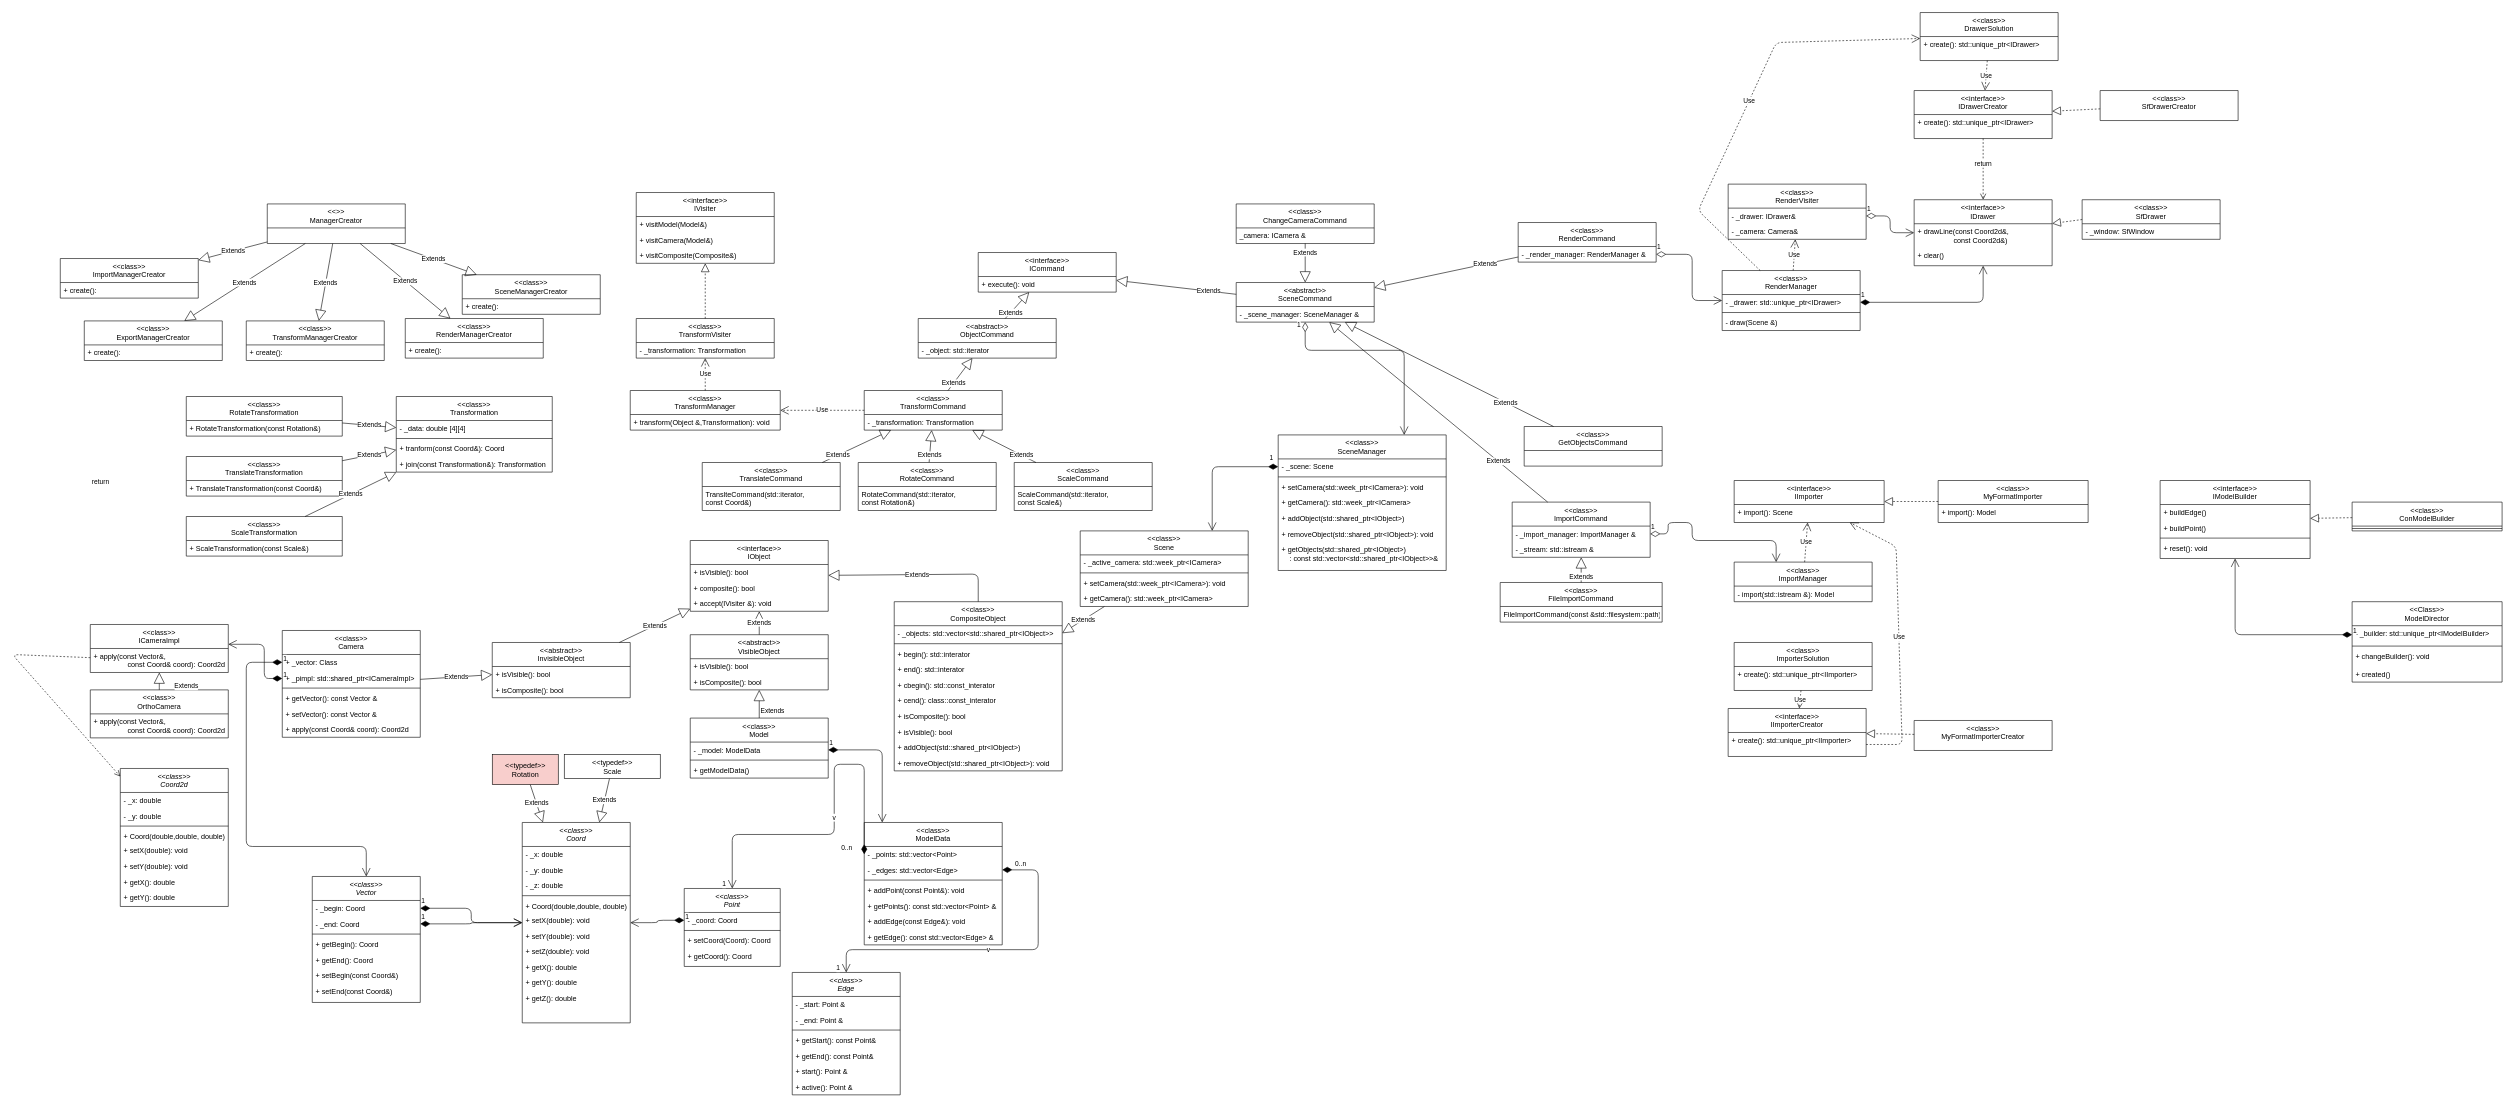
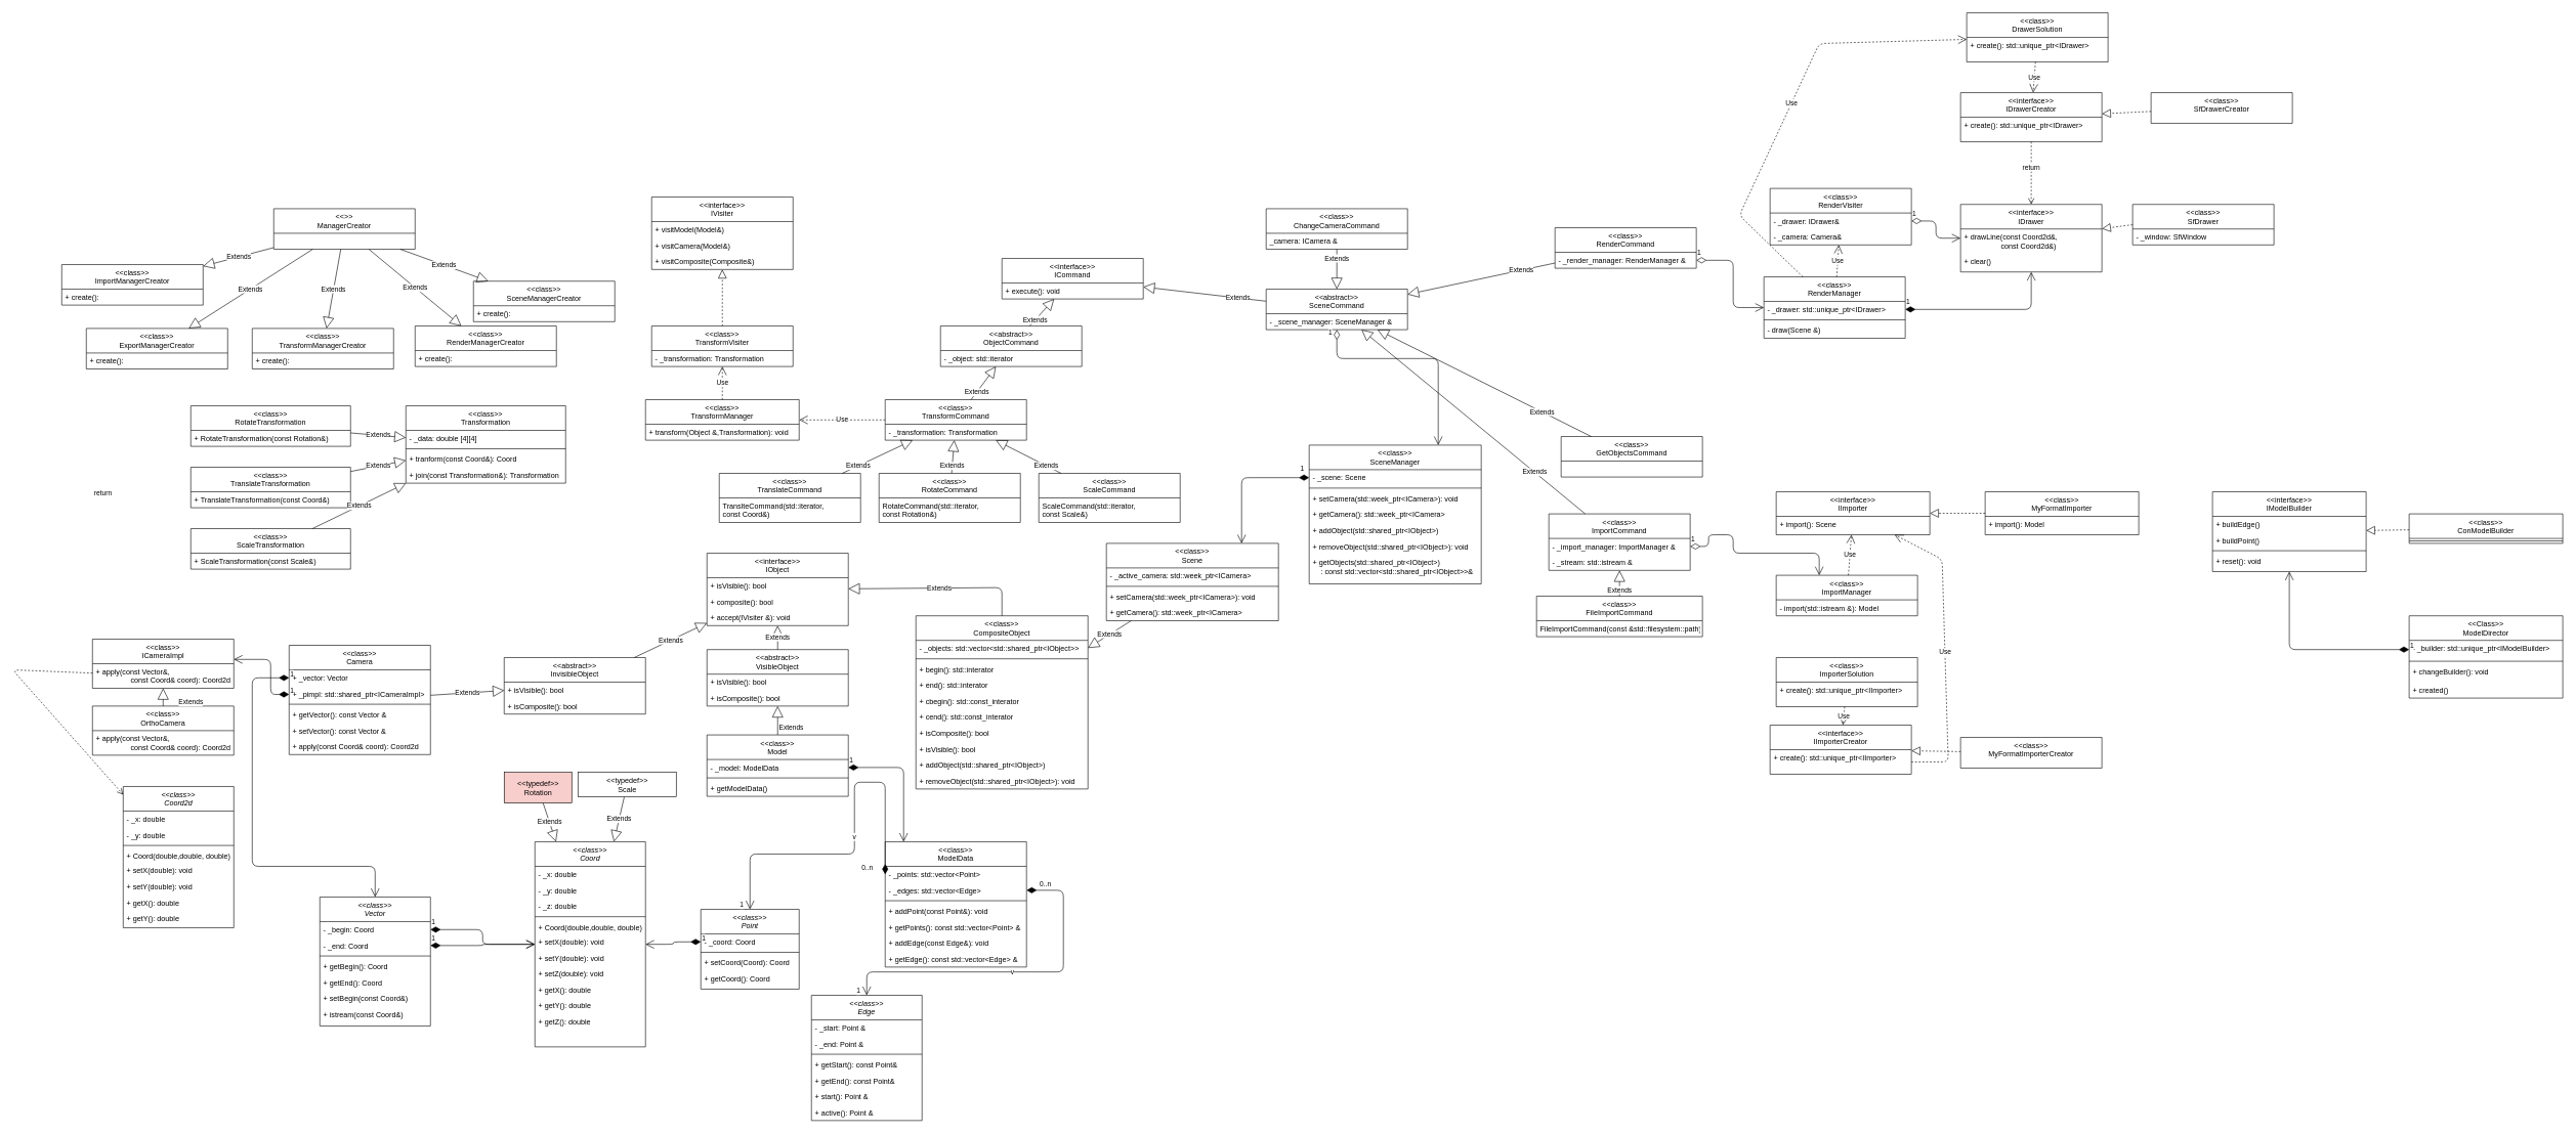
- <mxCell id="56" value="+ _vector: Class" style="text;strokeColor=none;fillColor=none;align=left;verticalAlign=top;spacingLeft=4;spacingRight=4;overflow=hidden;rotatable=0;points=[[0,0.5],[1,0.5]];portConstraint=eastwest;" parent="55" vertex="1"><mxGeometry y="40" width="230" height="26" as="geometry" /></mxCell>
+ <mxCell id="56" value="+ _vector: Vector" style="text;strokeColor=none;fillColor=none;align=left;verticalAlign=top;spacingLeft=4;spacingRight=4;overflow=hidden;rotatable=0;points=[[0,0.5],[1,0.5]];portConstraint=eastwest;" parent="55" vertex="1"><mxGeometry y="40" width="230" height="26" as="geometry" /></mxCell>
- <mxCell id="71" value="+ cend(): class::const_interator" style="text;strokeColor=none;fillColor=none;align=left;verticalAlign=top;spacingLeft=4;spacingRight=4;overflow=hidden;rotatable=0;points=[[0,0.5],[1,0.5]];portConstraint=eastwest;" parent="65" vertex="1"><mxGeometry y="152" width="280" height="26" as="geometry" /></mxCell>
+ <mxCell id="71" value="+ cend(): std::const_interator" style="text;strokeColor=none;fillColor=none;align=left;verticalAlign=top;spacingLeft=4;spacingRight=4;overflow=hidden;rotatable=0;points=[[0,0.5],[1,0.5]];portConstraint=eastwest;" parent="65" vertex="1"><mxGeometry y="152" width="280" height="26" as="geometry" /></mxCell>
- <mxCell id="180" value="+ setEnd(const Coord&amp;)" style="text;align=left;verticalAlign=top;spacingLeft=4;spacingRight=4;overflow=hidden;rotatable=0;points=[[0,0.5],[1,0.5]];portConstraint=eastwest;" parent="173" vertex="1"><mxGeometry y="178" width="180" height="26" as="geometry" /></mxCell>
+ <mxCell id="180" value="+ istream(const Coord&amp;)" style="text;align=left;verticalAlign=top;spacingLeft=4;spacingRight=4;overflow=hidden;rotatable=0;points=[[0,0.5],[1,0.5]];portConstraint=eastwest;" parent="173" vertex="1"><mxGeometry y="178" width="180" height="26" as="geometry" /></mxCell>
